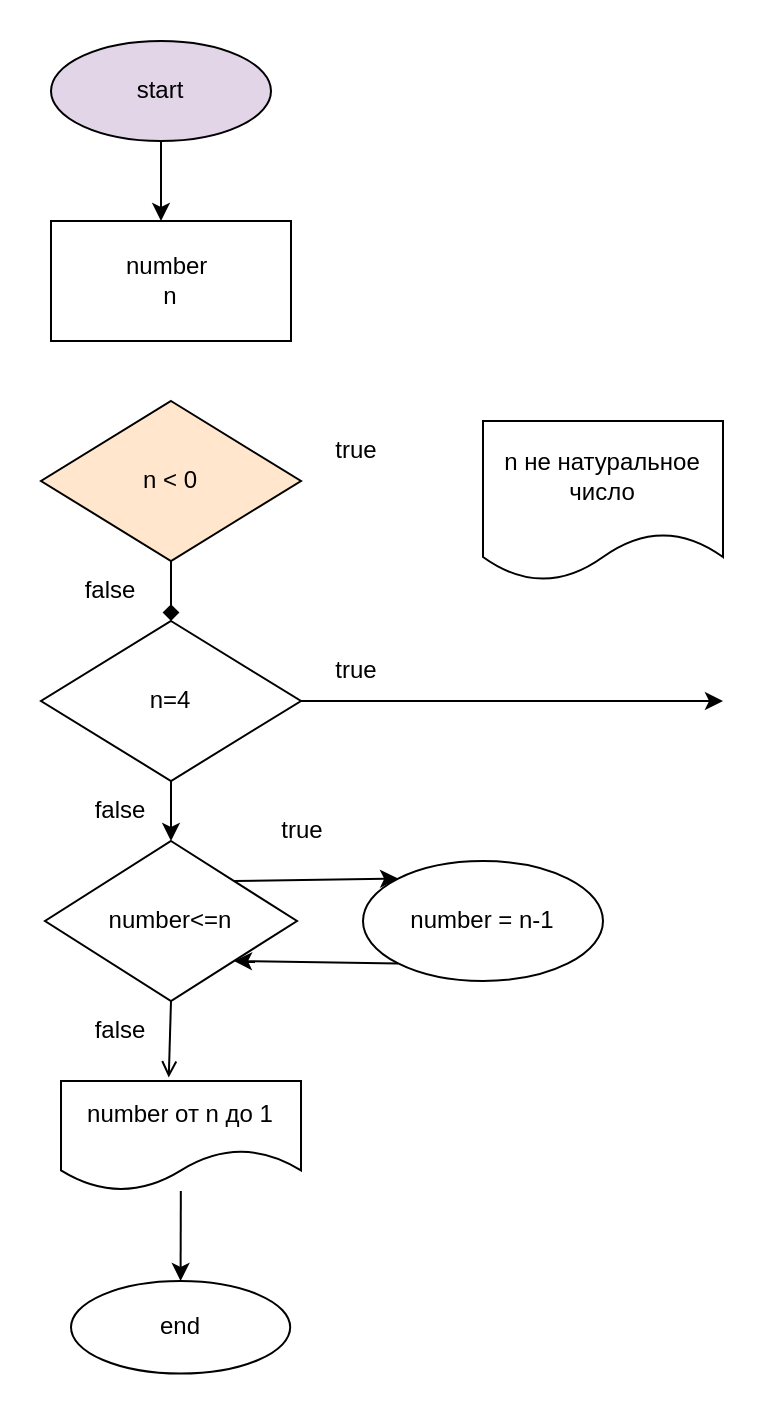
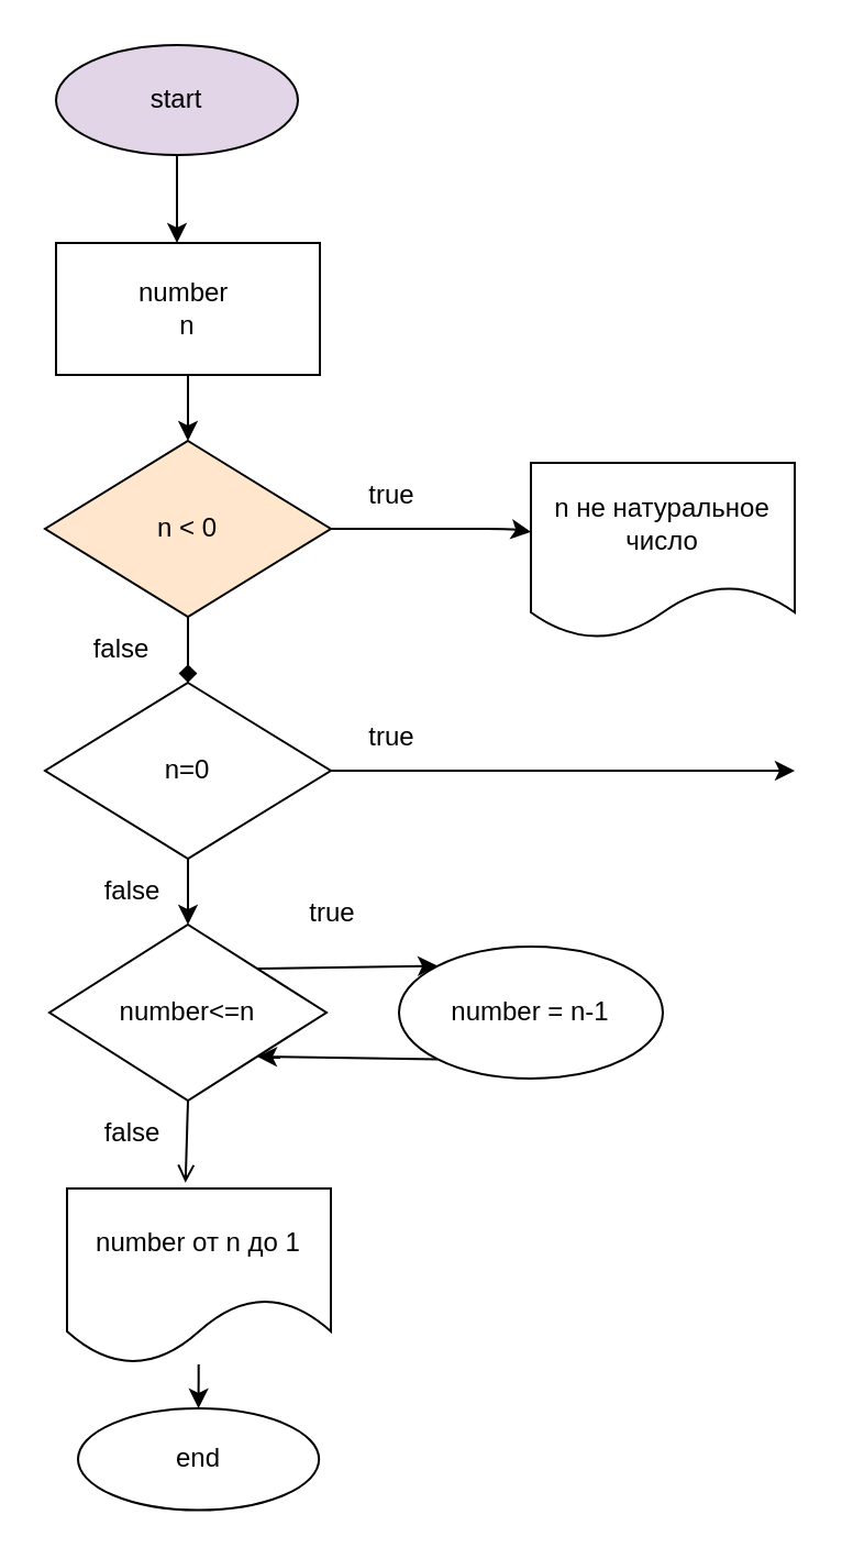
+ <mxCell id="4" style="edgeStyle=none;html=1;entryX=0.5;entryY=0;entryDx=0;entryDy=0;" parent="1" source="5" target="8" edge="1"><mxGeometry relative="1" as="geometry" /></mxCell>
+ <mxCell id="7" value="" style="edgeStyle=none;html=1;" edge="1" parent="1" source="8" target="24"><mxGeometry relative="1" as="geometry"><Array as="points"><mxPoint x="231" y="240" /></Array></mxGeometry></mxCell>
- <mxCell id="23" value="n=4" style="rhombus;whiteSpace=wrap;html=1;" vertex="1" parent="1"><mxGeometry x="20" y="310" width="130" height="80" as="geometry" /></mxCell>
+ <mxCell id="23" value="n=0" style="rhombus;whiteSpace=wrap;html=1;" vertex="1" parent="1"><mxGeometry x="20" y="310" width="130" height="80" as="geometry" /></mxCell>
- <mxCell id="13" value="number от n до 1" style="shape=document;whiteSpace=wrap;html=1;boundedLbl=1;size=0.375;" parent="1" vertex="1"><mxGeometry x="30" y="540" width="120" height="55" as="geometry" /></mxCell>
+ <mxCell id="13" value="number от n до 1" style="shape=document;whiteSpace=wrap;html=1;boundedLbl=1;size=0.375;" parent="1" vertex="1"><mxGeometry x="30" y="540" width="120" height="80" as="geometry" /></mxCell>
